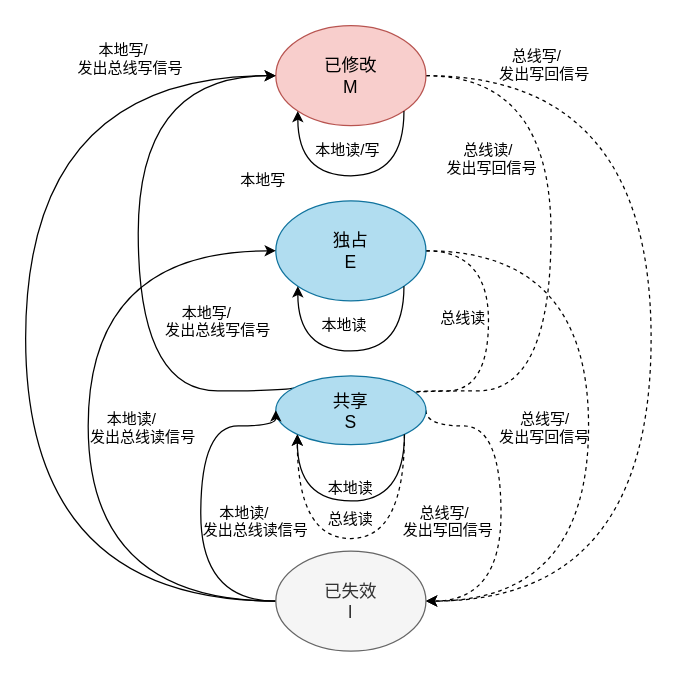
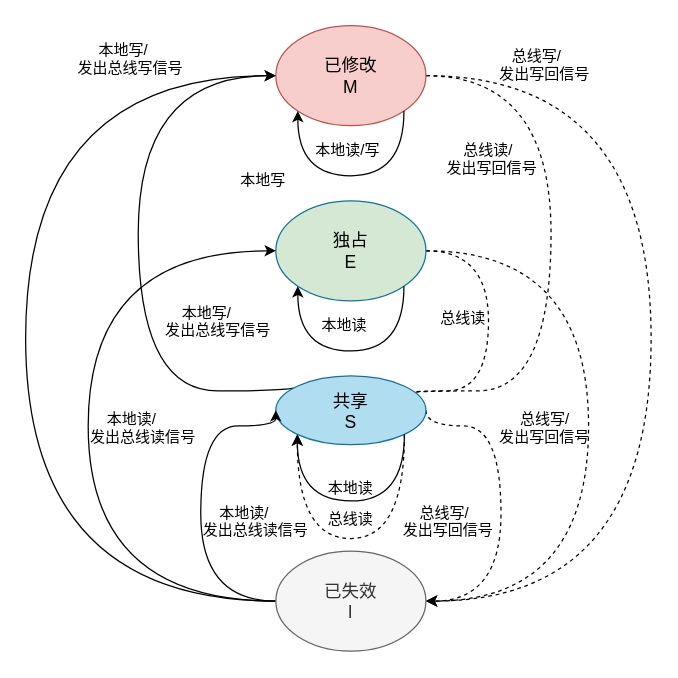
- <mxCell id="7" value="&lt;span style=&quot;font-size: 14px ; white-space: normal&quot;&gt;独占&lt;/span&gt;&lt;br style=&quot;font-size: 14px ; white-space: normal&quot;&gt;&lt;span style=&quot;font-size: 14px ; white-space: normal&quot;&gt;E&lt;/span&gt;" style="ellipse;whiteSpace=wrap;html=1;fillColor=#b1ddf0;strokeColor=#10739e;" vertex="1" parent="1"><mxGeometry x="220" y="160" width="120" height="80" as="geometry" /></mxCell>
+ <mxCell id="7" value="&lt;span style=&quot;font-size: 14px ; white-space: normal&quot;&gt;独占&lt;/span&gt;&lt;br style=&quot;font-size: 14px ; white-space: normal&quot;&gt;&lt;span style=&quot;font-size: 14px ; white-space: normal&quot;&gt;E&lt;/span&gt;" style="ellipse;whiteSpace=wrap;html=1;fillColor=#d5e8d4;strokeColor=#10739e;" vertex="1" parent="1"><mxGeometry x="220" y="160" width="120" height="80" as="geometry" /></mxCell>
